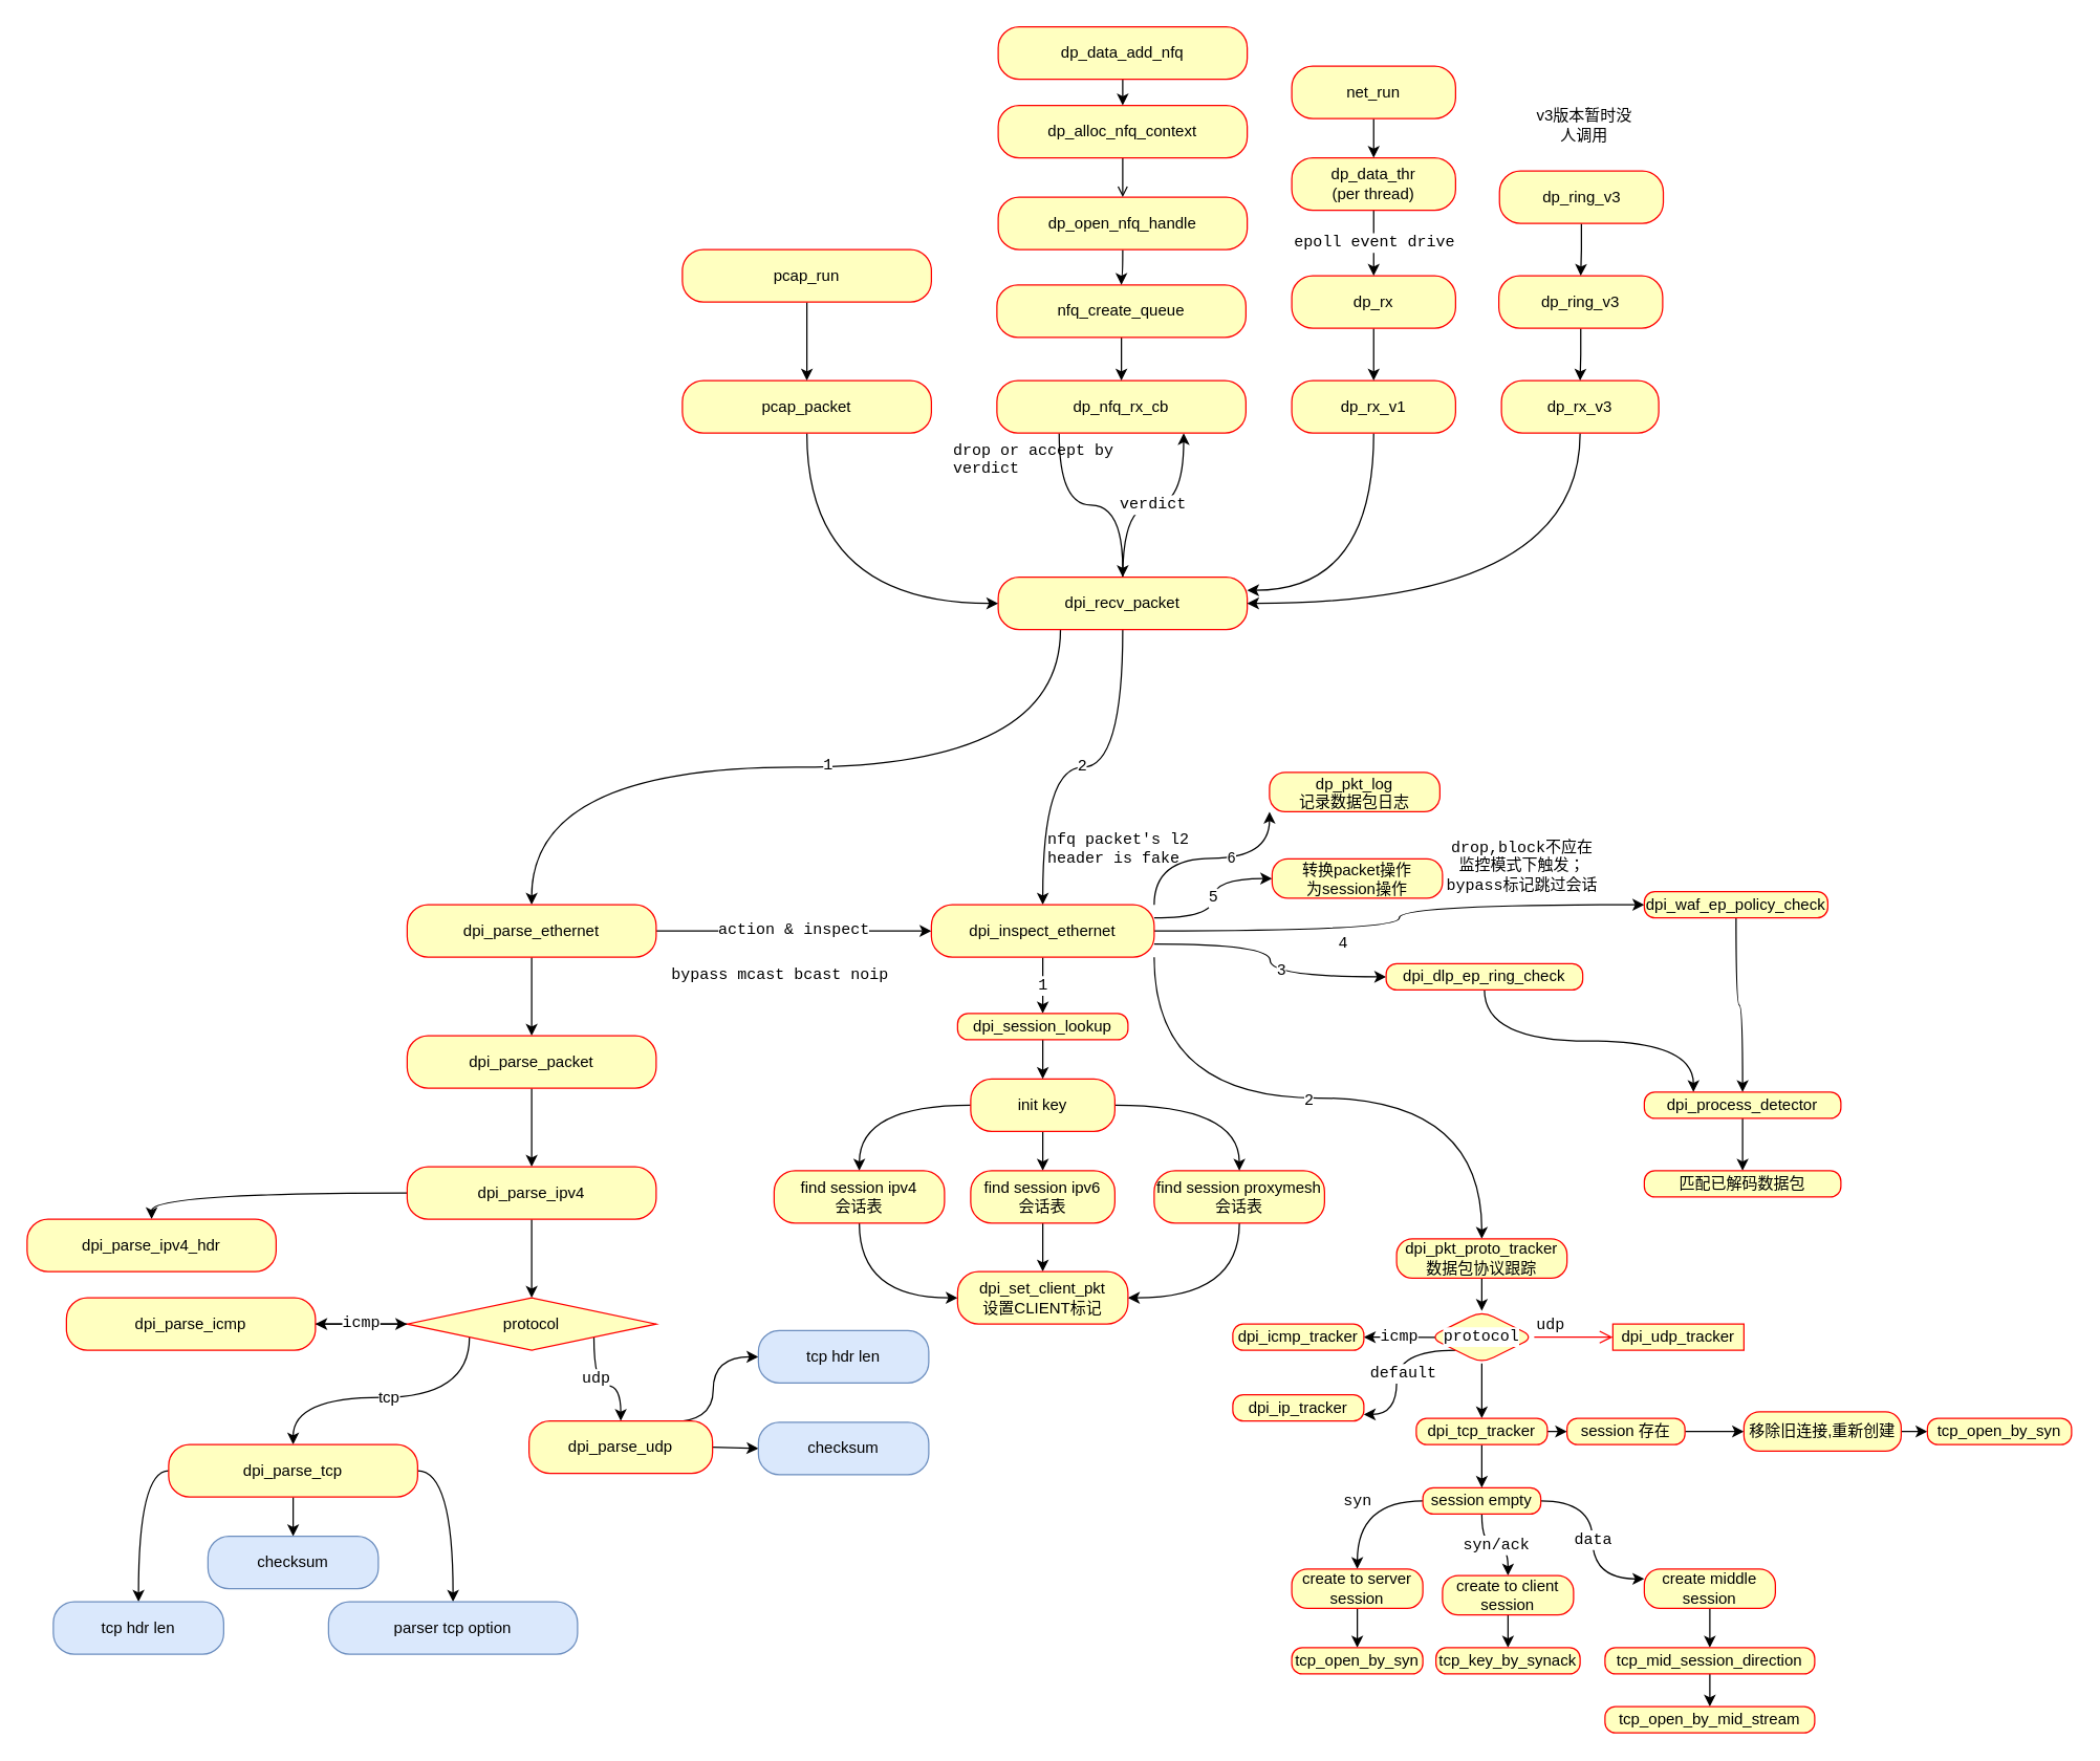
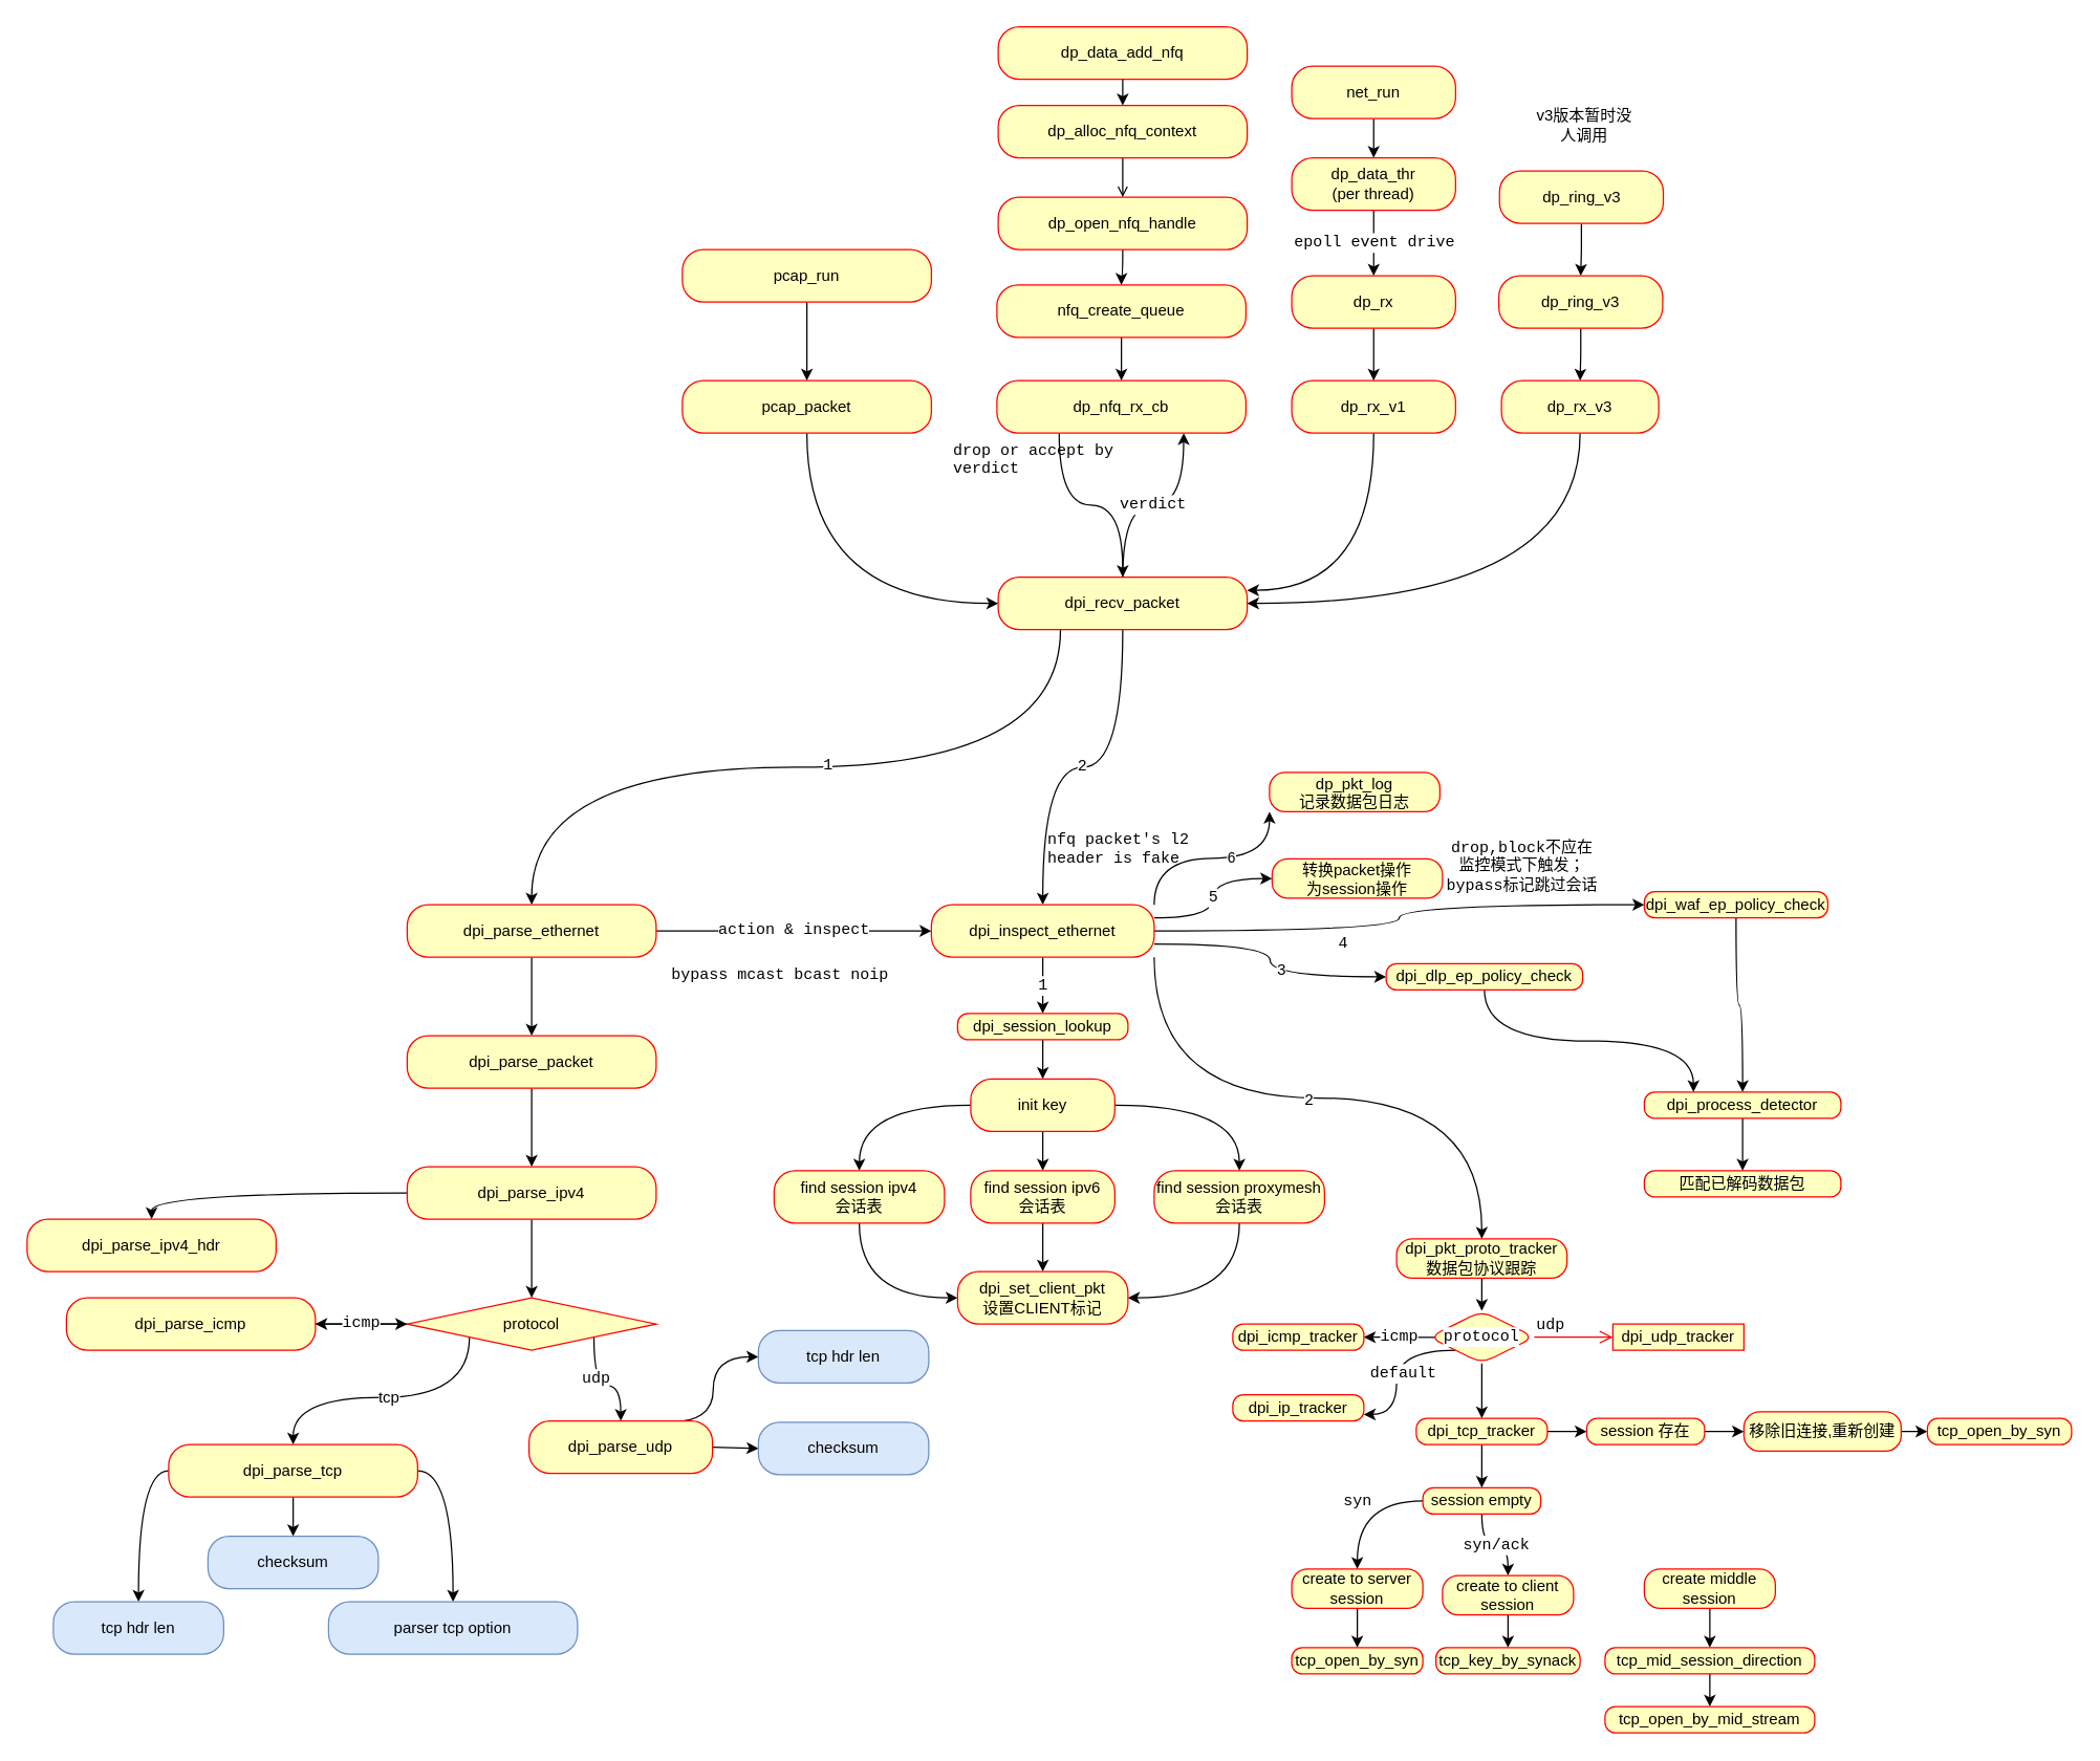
- <mxCell id="62" value="dpi_dlp_ep_ring_check" style="rounded=1;whiteSpace=wrap;arcSize=40;fontColor=#000000;fillColor=#ffffc0;strokeColor=#ff0000;fontSize=12;html=1;" parent="1" vertex="1"><mxGeometry x="1057" y="735" width="150" height="20" as="geometry" /></mxCell>
+ <mxCell id="62" value="dpi_dlp_ep_policy_check" style="rounded=1;whiteSpace=wrap;arcSize=40;fontColor=#000000;fillColor=#ffffc0;strokeColor=#ff0000;fontSize=12;html=1;" parent="1" vertex="1"><mxGeometry x="1057" y="735" width="150" height="20" as="geometry" /></mxCell>
- <mxCell id="97" value="session 存在" style="rounded=1;whiteSpace=wrap;html=1;arcSize=40;fontColor=#000000;fillColor=#ffffc0;strokeColor=#ff0000;fontFamily=Helvetica;fontSize=12;align=center;" parent="1" vertex="1"><mxGeometry x="1195" y="1082" width="90" height="20" as="geometry" /></mxCell>
+ <mxCell id="97" value="session 存在" style="rounded=1;whiteSpace=wrap;html=1;arcSize=40;fontColor=#000000;fillColor=#ffffc0;strokeColor=#ff0000;fontFamily=Helvetica;fontSize=12;align=center;" parent="1" vertex="1"><mxGeometry x="1210" y="1082" width="90" height="20" as="geometry" /></mxCell>
- <mxCell id="77" value="data" style="edgeStyle=orthogonalEdgeStyle;curved=1;rounded=0;orthogonalLoop=1;jettySize=auto;html=1;exitX=1;exitY=0.5;exitDx=0;exitDy=0;entryX=0;entryY=0.25;entryDx=0;entryDy=0;fontFamily=Courier New;fontSize=12;" parent="1" source="78" target="87" edge="1"><mxGeometry relative="1" as="geometry" /></mxCell>
